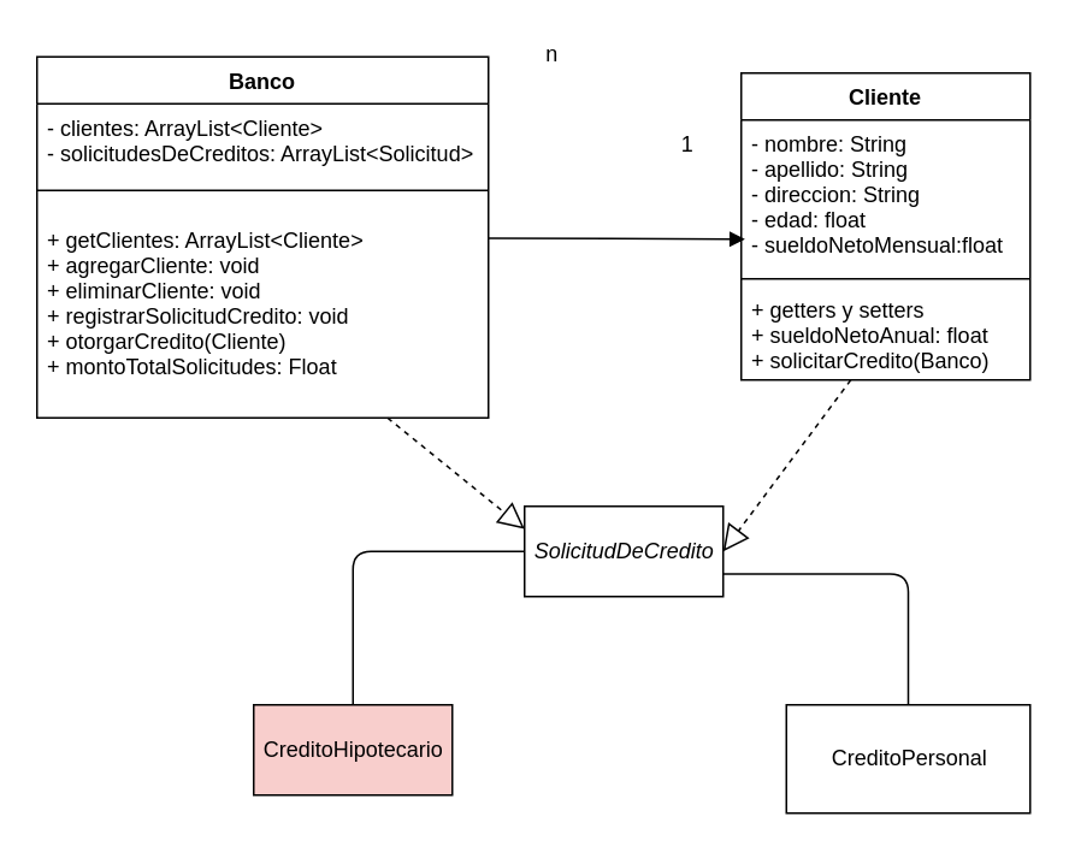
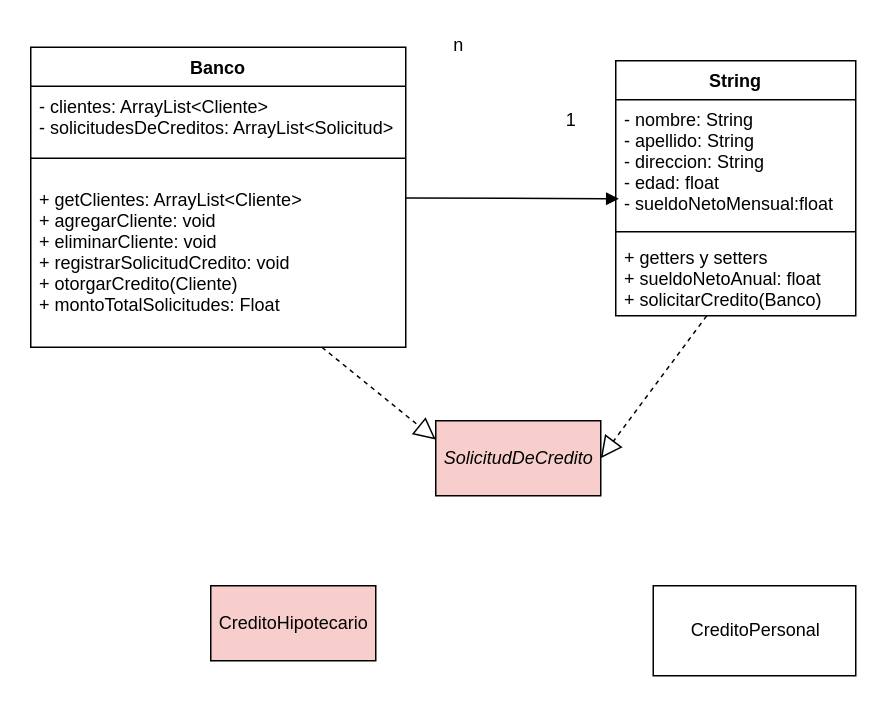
- <mxCell id="2" value="Cliente" style="swimlane;fontStyle=1;align=center;verticalAlign=top;childLayout=stackLayout;horizontal=1;startSize=26;horizontalStack=0;resizeParent=1;resizeParentMax=0;resizeLast=0;collapsible=1;marginBottom=0;" parent="1" vertex="1"><mxGeometry x="410" y="40" width="160" height="170" as="geometry" /></mxCell>
+ <mxCell id="2" value="String" style="swimlane;fontStyle=1;align=center;verticalAlign=top;childLayout=stackLayout;horizontal=1;startSize=26;horizontalStack=0;resizeParent=1;resizeParentMax=0;resizeLast=0;collapsible=1;marginBottom=0;" parent="1" vertex="1"><mxGeometry x="410" y="40" width="160" height="170" as="geometry" /></mxCell>
- <mxCell id="17" value="" style="endArrow=none;html=1;edgeStyle=orthogonalEdgeStyle;" parent="1" source="13" target="15" edge="1"><mxGeometry relative="1" as="geometry"><mxPoint x="260" y="370" as="sourcePoint" /><mxPoint x="420" y="370" as="targetPoint" /></mxGeometry></mxCell>
- <mxCell id="13" value="&lt;i&gt;SolicitudDeCredito&lt;/i&gt;" style="html=1;" parent="1" vertex="1"><mxGeometry x="290" y="280" width="110" height="50" as="geometry" /></mxCell>
+ <mxCell id="13" value="&lt;i&gt;SolicitudDeCredito&lt;/i&gt;" style="html=1;fillColor=#f8cecc;" parent="1" vertex="1"><mxGeometry x="290" y="280" width="110" height="50" as="geometry" /></mxCell>
- <mxCell id="18" value="" style="endArrow=none;html=1;edgeStyle=orthogonalEdgeStyle;exitX=1;exitY=0.75;exitDx=0;exitDy=0;" parent="1" source="13" target="16" edge="1"><mxGeometry relative="1" as="geometry"><mxPoint x="430" y="340" as="sourcePoint" /><mxPoint x="590" y="340" as="targetPoint" /></mxGeometry></mxCell>
